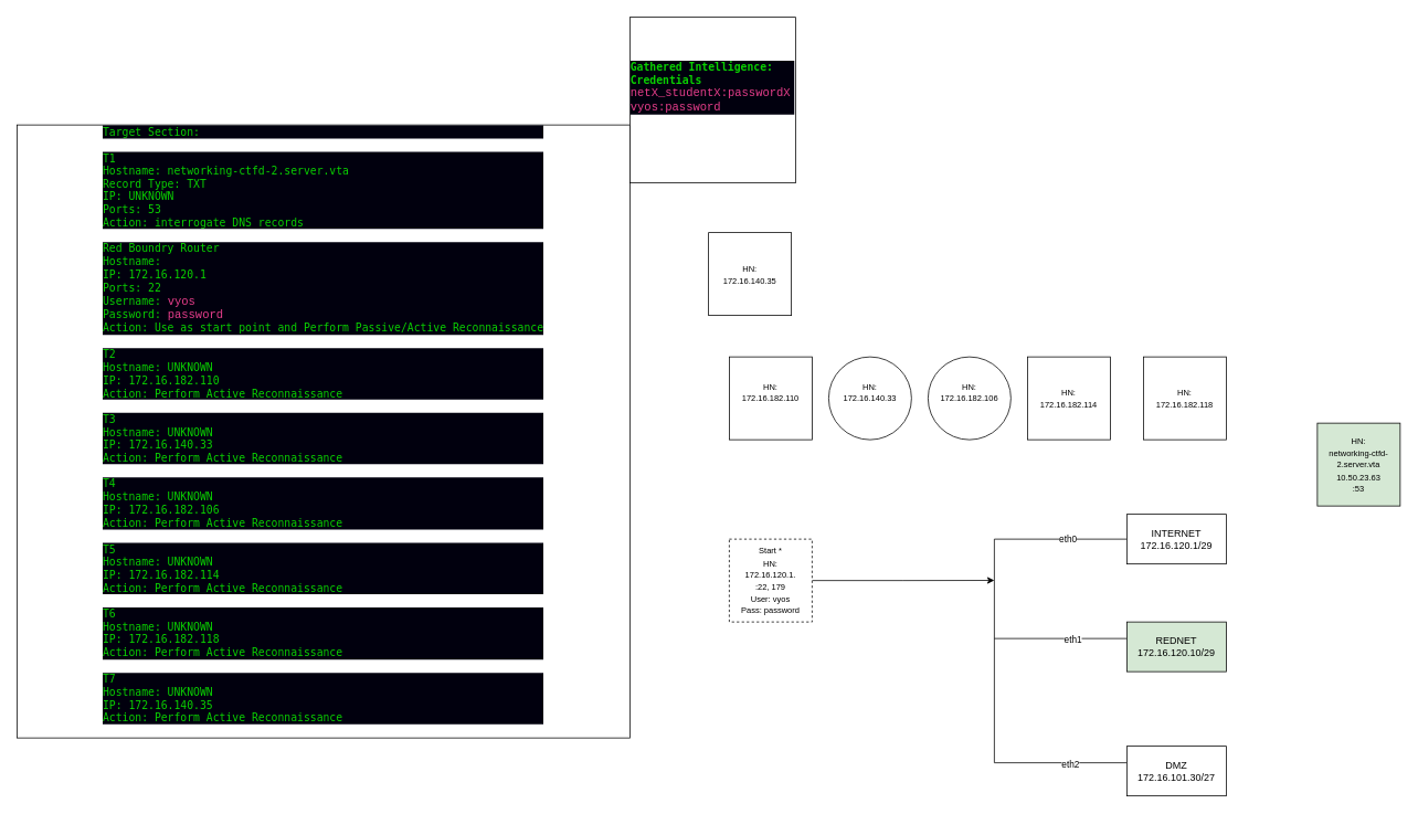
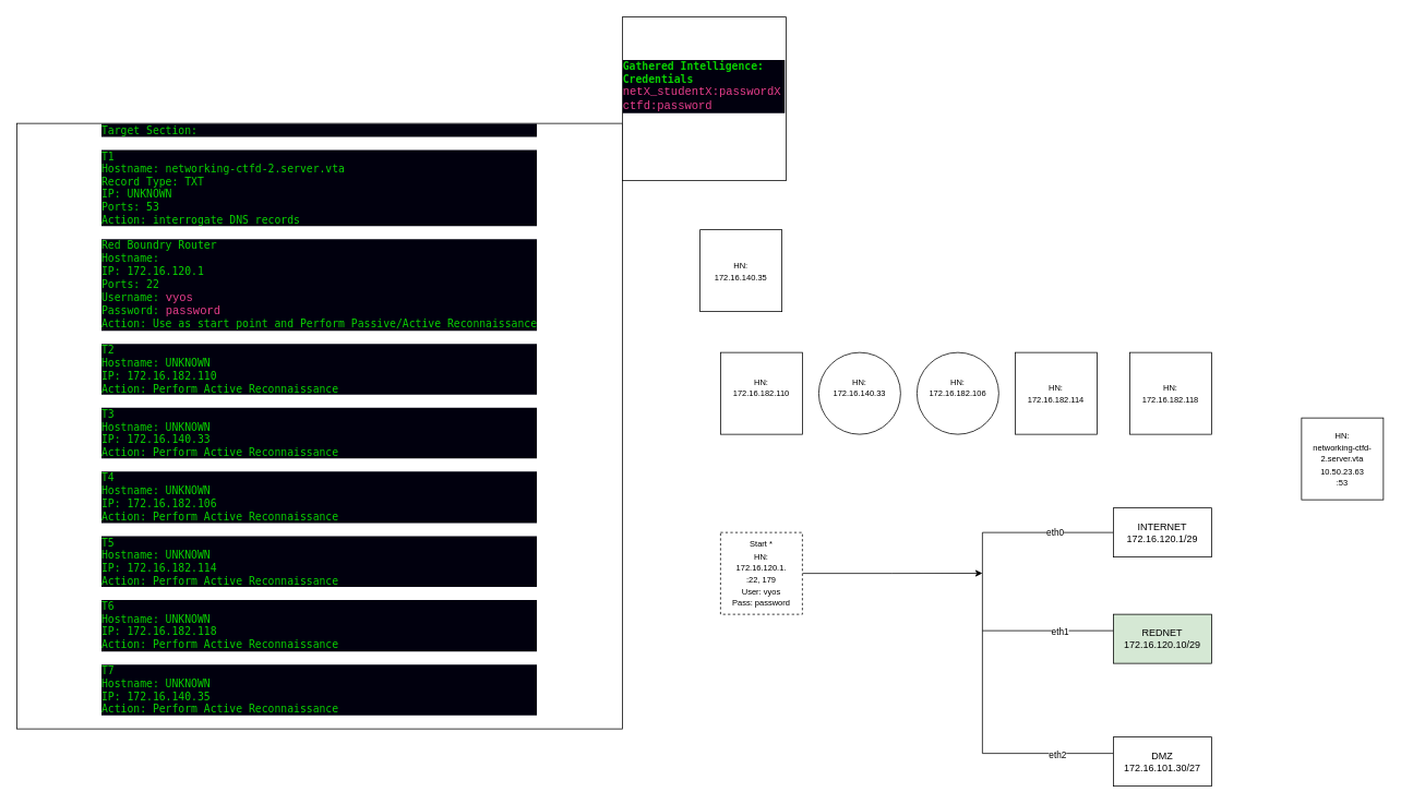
- <mxCell id="12" value="&lt;p style=&quot;box-sizing: border-box; margin-top: 0px; margin-bottom: 1rem; color: rgb(10, 208, 0); font-family: monospace; font-size: medium; font-style: normal; font-variant-ligatures: normal; font-variant-caps: normal; font-weight: 400; letter-spacing: normal; orphans: 2; text-align: start; text-indent: 0px; text-transform: none; widows: 2; word-spacing: 0px; -webkit-text-stroke-width: 0px; white-space: normal; background-color: rgb(1, 0, 14); text-decoration-thickness: initial; text-decoration-style: initial; text-decoration-color: initial;&quot;&gt;&lt;strong style=&quot;box-sizing: border-box; font-weight: bolder;&quot;&gt;Gathered Intelligence: Credentials&lt;/strong&gt;&lt;br style=&quot;box-sizing: border-box;&quot;&gt;&lt;code style=&quot;box-sizing: border-box; font-family: SFMono-Regular, Menlo, Monaco, Consolas, &amp;quot;Liberation Mono&amp;quot;, &amp;quot;Courier New&amp;quot;, monospace; font-size: 14px; color: rgb(232, 62, 140); word-break: break-word;&quot;&gt;netX_studentX:passwordX&lt;/code&gt;&lt;br style=&quot;box-sizing: border-box;&quot;&gt;&lt;code style=&quot;box-sizing: border-box; font-family: SFMono-Regular, Menlo, Monaco, Consolas, &amp;quot;Liberation Mono&amp;quot;, &amp;quot;Courier New&amp;quot;, monospace; font-size: 14px; color: rgb(232, 62, 140); word-break: break-word;&quot;&gt;vyos:password&lt;/code&gt;&lt;br style=&quot;box-sizing: border-box;&quot;&gt;&lt;/p&gt;&lt;br class=&quot;Apple-interchange-newline&quot;&gt;" style="whiteSpace=wrap;html=1;aspect=fixed;" vertex="1" parent="1"><mxGeometry x="760" y="20" width="200" height="200" as="geometry" /></mxCell>
+ <mxCell id="12" value="&lt;p style=&quot;box-sizing: border-box; margin-top: 0px; margin-bottom: 1rem; color: rgb(10, 208, 0); font-family: monospace; font-size: medium; font-style: normal; font-variant-ligatures: normal; font-variant-caps: normal; font-weight: 400; letter-spacing: normal; orphans: 2; text-align: start; text-indent: 0px; text-transform: none; widows: 2; word-spacing: 0px; -webkit-text-stroke-width: 0px; white-space: normal; background-color: rgb(1, 0, 14); text-decoration-thickness: initial; text-decoration-style: initial; text-decoration-color: initial;&quot;&gt;&lt;strong style=&quot;box-sizing: border-box; font-weight: bolder;&quot;&gt;Gathered Intelligence: Credentials&lt;/strong&gt;&lt;br style=&quot;box-sizing: border-box;&quot;&gt;&lt;code style=&quot;box-sizing: border-box; font-family: SFMono-Regular, Menlo, Monaco, Consolas, &amp;quot;Liberation Mono&amp;quot;, &amp;quot;Courier New&amp;quot;, monospace; font-size: 14px; color: rgb(232, 62, 140); word-break: break-word;&quot;&gt;netX_studentX:passwordX&lt;/code&gt;&lt;br style=&quot;box-sizing: border-box;&quot;&gt;&lt;code style=&quot;box-sizing: border-box; font-family: SFMono-Regular, Menlo, Monaco, Consolas, &amp;quot;Liberation Mono&amp;quot;, &amp;quot;Courier New&amp;quot;, monospace; font-size: 14px; color: rgb(232, 62, 140); word-break: break-word;&quot;&gt;ctfd:password&lt;/code&gt;&lt;br style=&quot;box-sizing: border-box;&quot;&gt;&lt;/p&gt;&lt;br class=&quot;Apple-interchange-newline&quot;&gt;" style="whiteSpace=wrap;html=1;aspect=fixed;" vertex="1" parent="1"><mxGeometry x="760" y="20" width="200" height="200" as="geometry" /></mxCell>
- <mxCell id="11" value="&lt;div&gt;&lt;font style=&quot;font-size: 10px;&quot;&gt;HN:&lt;/font&gt;&lt;/div&gt;&lt;font style=&quot;font-size: 10px;&quot;&gt;networking-ctfd-2.server.vta&lt;/font&gt;&lt;div&gt;&lt;span style=&quot;font-size: 10px;&quot;&gt;10.50.23.63&lt;br&gt;&lt;/span&gt;&lt;div&gt;&lt;font style=&quot;font-size: 10px;&quot;&gt;:53&lt;/font&gt;&lt;/div&gt;&lt;/div&gt;" style="whiteSpace=wrap;html=1;aspect=fixed;fillColor=#d5e8d4;" vertex="1" parent="1"><mxGeometry x="1590" y="510" width="100" height="100" as="geometry" /></mxCell>
+ <mxCell id="11" value="&lt;div&gt;&lt;font style=&quot;font-size: 10px;&quot;&gt;HN:&lt;/font&gt;&lt;/div&gt;&lt;font style=&quot;font-size: 10px;&quot;&gt;networking-ctfd-2.server.vta&lt;/font&gt;&lt;div&gt;&lt;span style=&quot;font-size: 10px;&quot;&gt;10.50.23.63&lt;br&gt;&lt;/span&gt;&lt;div&gt;&lt;font style=&quot;font-size: 10px;&quot;&gt;:53&lt;/font&gt;&lt;/div&gt;&lt;/div&gt;" style="whiteSpace=wrap;html=1;aspect=fixed;" vertex="1" parent="1"><mxGeometry x="1590" y="510" width="100" height="100" as="geometry" /></mxCell>
